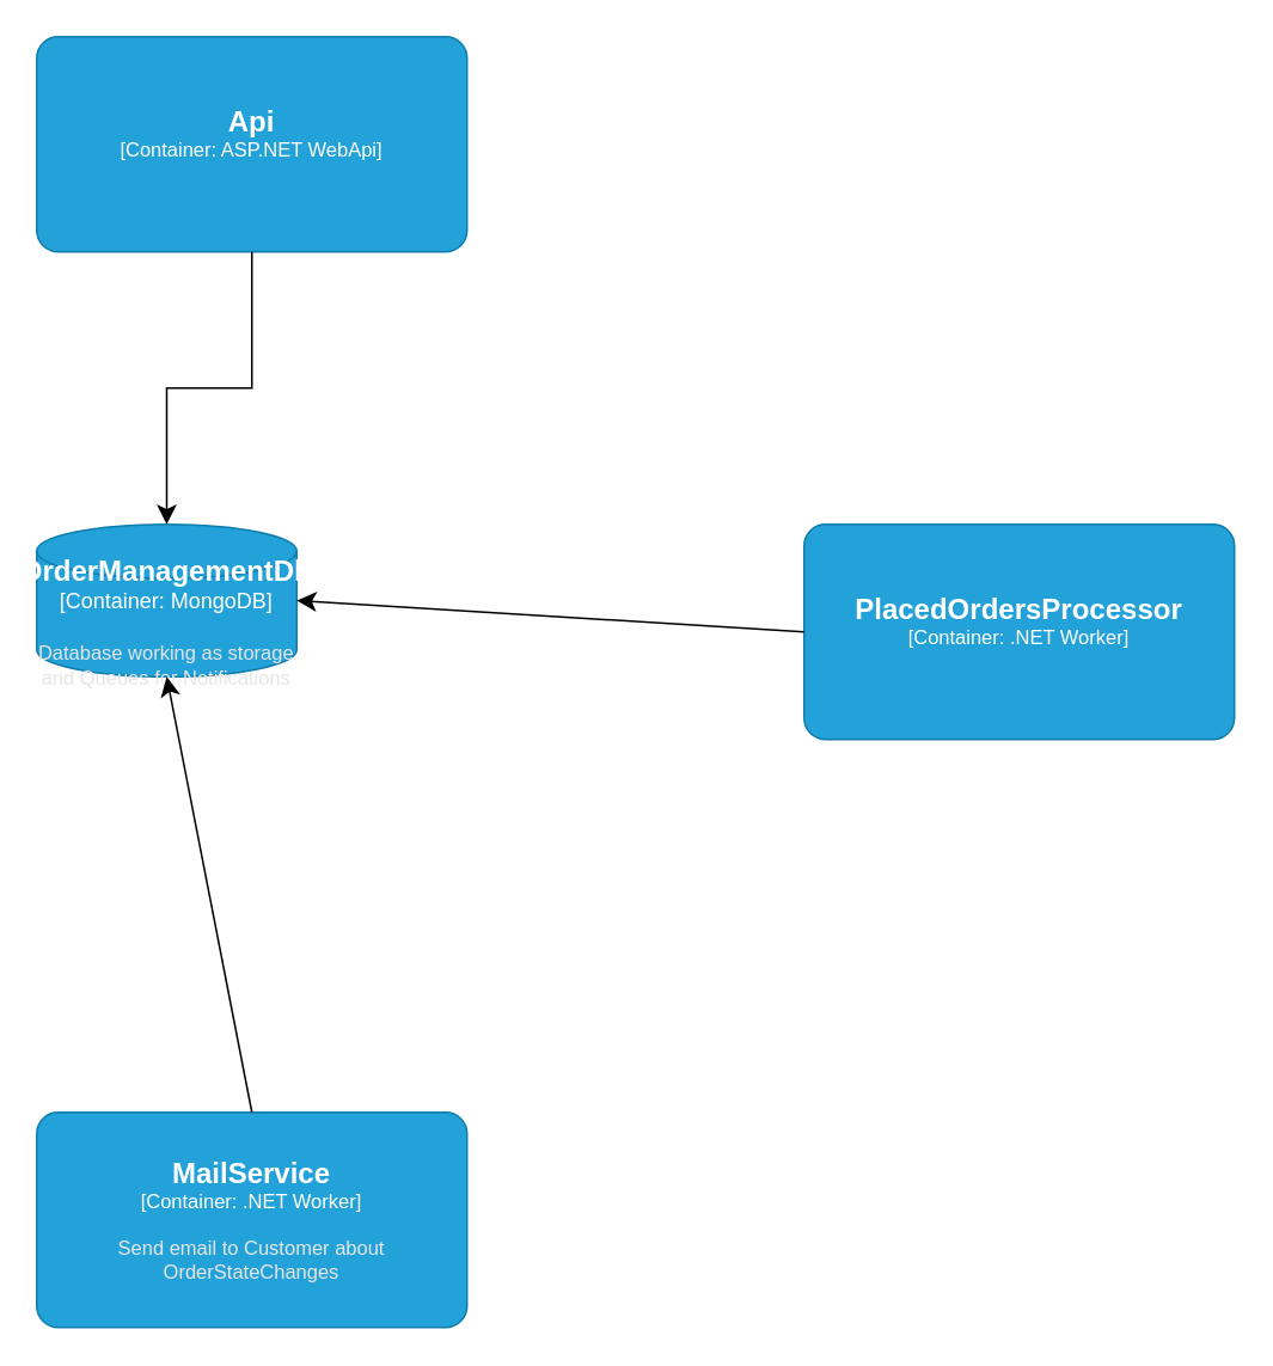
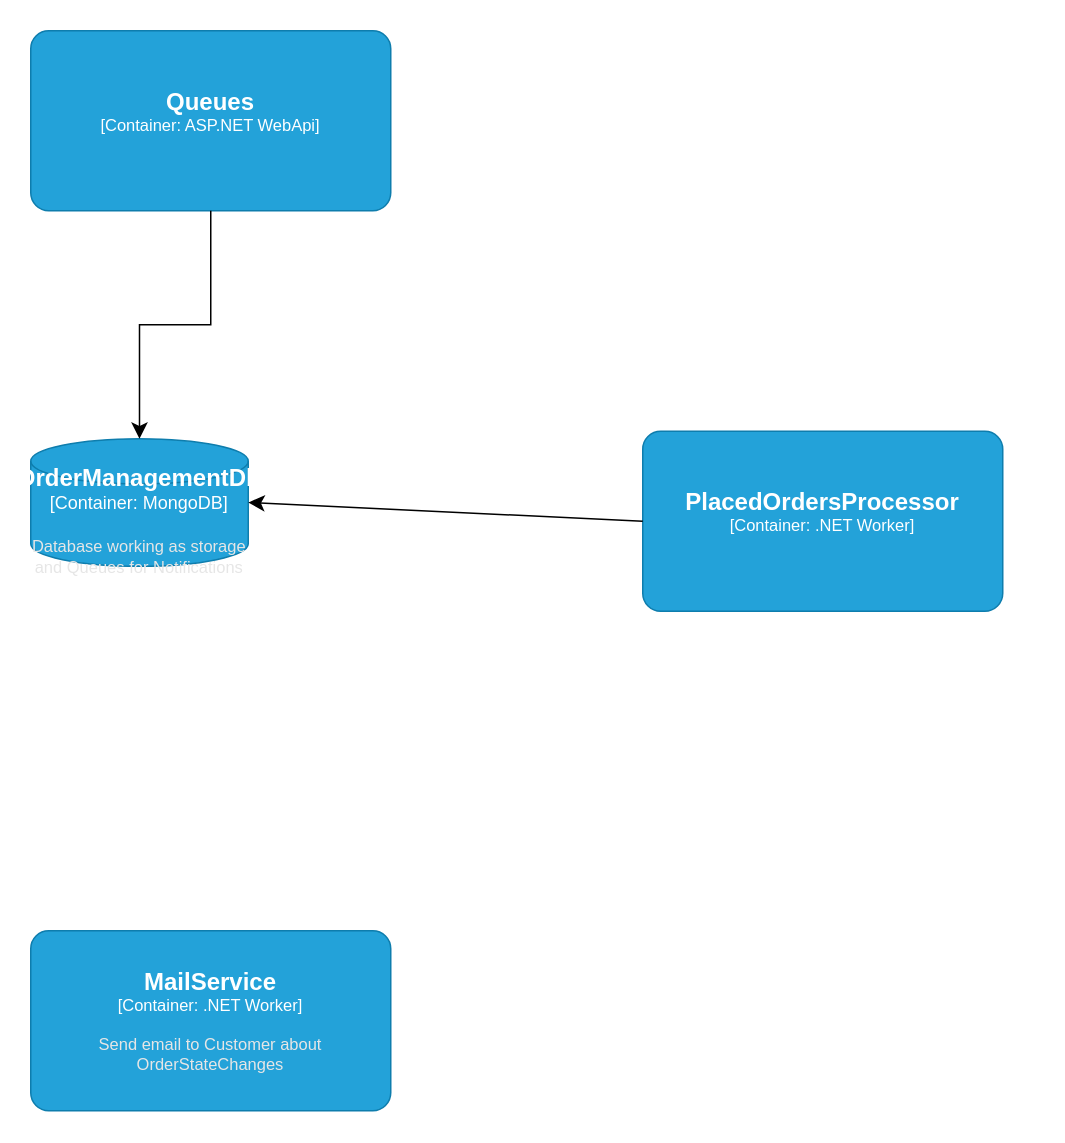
- <mxCell id="3" value="&lt;font style=&quot;font-size: 16px&quot;&gt;&lt;b&gt;Api&lt;/b&gt;&lt;/font&gt;&lt;div&gt;[Container: ASP.NET WebApi]&lt;/div&gt;&lt;br&gt;&lt;div&gt;&lt;font style=&quot;font-size: 11px&quot;&gt;&lt;font color=&quot;#E6E6E6&quot;&gt;&lt;/font&gt;&lt;/div&gt;" style="rounded=1;whiteSpace=wrap;html=1;fontSize=11;labelBackgroundColor=none;fillColor=#23A2D9;fontColor=#ffffff;align=center;arcSize=10;strokeColor=#0E7DAD;metaEdit=1;resizable=0;points=[[0.25,0,0],[0.5,0,0],[0.75,0,0],[1,0.25,0],[1,0.5,0],[1,0.75,0],[0.75,1,0],[0.5,1,0],[0.25,1,0],[0,0.75,0],[0,0.5,0],[0,0.25,0]];" vertex="1" parent="1"><mxGeometry x="20" y="20" width="240" height="120" as="geometry" /></mxCell>
+ <mxCell id="3" value="&lt;font style=&quot;font-size: 16px&quot;&gt;&lt;b&gt;Queues&lt;/b&gt;&lt;/font&gt;&lt;div&gt;[Container: ASP.NET WebApi]&lt;/div&gt;&lt;br&gt;&lt;div&gt;&lt;font style=&quot;font-size: 11px&quot;&gt;&lt;font color=&quot;#E6E6E6&quot;&gt;&lt;/font&gt;&lt;/div&gt;" style="rounded=1;whiteSpace=wrap;html=1;fontSize=11;labelBackgroundColor=none;fillColor=#23A2D9;fontColor=#ffffff;align=center;arcSize=10;strokeColor=#0E7DAD;metaEdit=1;resizable=0;points=[[0.25,0,0],[0.5,0,0],[0.75,0,0],[1,0.25,0],[1,0.5,0],[1,0.75,0],[0.75,1,0],[0.5,1,0],[0.25,1,0],[0,0.75,0],[0,0.5,0],[0,0.25,0]];" vertex="1" parent="1"><mxGeometry x="20" y="20" width="240" height="120" as="geometry" /></mxCell>
- <mxCell id="7" value="&lt;font style=&quot;font-size: 16px&quot;&gt;&lt;b&gt;PlacedOrdersProcessor&lt;/b&gt;&lt;/font&gt;&lt;div&gt;[Container: .NET Worker]&lt;/div&gt;&lt;br&gt;&lt;div&gt;&lt;font style=&quot;font-size: 11px&quot;&gt;&lt;font color=&quot;#E6E6E6&quot;&gt;&lt;/font&gt;&lt;/div&gt;" style="rounded=1;whiteSpace=wrap;html=1;fontSize=11;labelBackgroundColor=none;fillColor=#23A2D9;fontColor=#ffffff;align=center;arcSize=10;strokeColor=#0E7DAD;metaEdit=1;resizable=0;points=[[0.25,0,0],[0.5,0,0],[0.75,0,0],[1,0.25,0],[1,0.5,0],[1,0.75,0],[0.75,1,0],[0.5,1,0],[0.25,1,0],[0,0.75,0],[0,0.5,0],[0,0.25,0]];" vertex="1" parent="1"><mxGeometry x="448" y="292" width="240" height="120" as="geometry" /></mxCell>
+ <mxCell id="7" value="&lt;font style=&quot;font-size: 16px&quot;&gt;&lt;b&gt;PlacedOrdersProcessor&lt;/b&gt;&lt;/font&gt;&lt;div&gt;[Container: .NET Worker]&lt;/div&gt;&lt;br&gt;&lt;div&gt;&lt;font style=&quot;font-size: 11px&quot;&gt;&lt;font color=&quot;#E6E6E6&quot;&gt;&lt;/font&gt;&lt;/div&gt;" style="rounded=1;whiteSpace=wrap;html=1;fontSize=11;labelBackgroundColor=none;fillColor=#23A2D9;fontColor=#ffffff;align=center;arcSize=10;strokeColor=#0E7DAD;metaEdit=1;resizable=0;points=[[0.25,0,0],[0.5,0,0],[0.75,0,0],[1,0.25,0],[1,0.5,0],[1,0.75,0],[0.75,1,0],[0.5,1,0],[0.25,1,0],[0,0.75,0],[0,0.5,0],[0,0.25,0]];" vertex="1" parent="1"><mxGeometry x="428" y="287" width="240" height="120" as="geometry" /></mxCell>
- <mxCell id="6" style="edgeStyle=none;curved=1;rounded=0;orthogonalLoop=1;jettySize=auto;html=1;exitX=0.5;exitY=0;exitDx=0;exitDy=0;exitPerimeter=0;entryX=0.5;entryY=1;entryDx=0;entryDy=0;entryPerimeter=0;fontSize=12;startSize=8;endSize=8;" edge="1" parent="1" source="2" target="4"><mxGeometry relative="1" as="geometry" /></mxCell>
